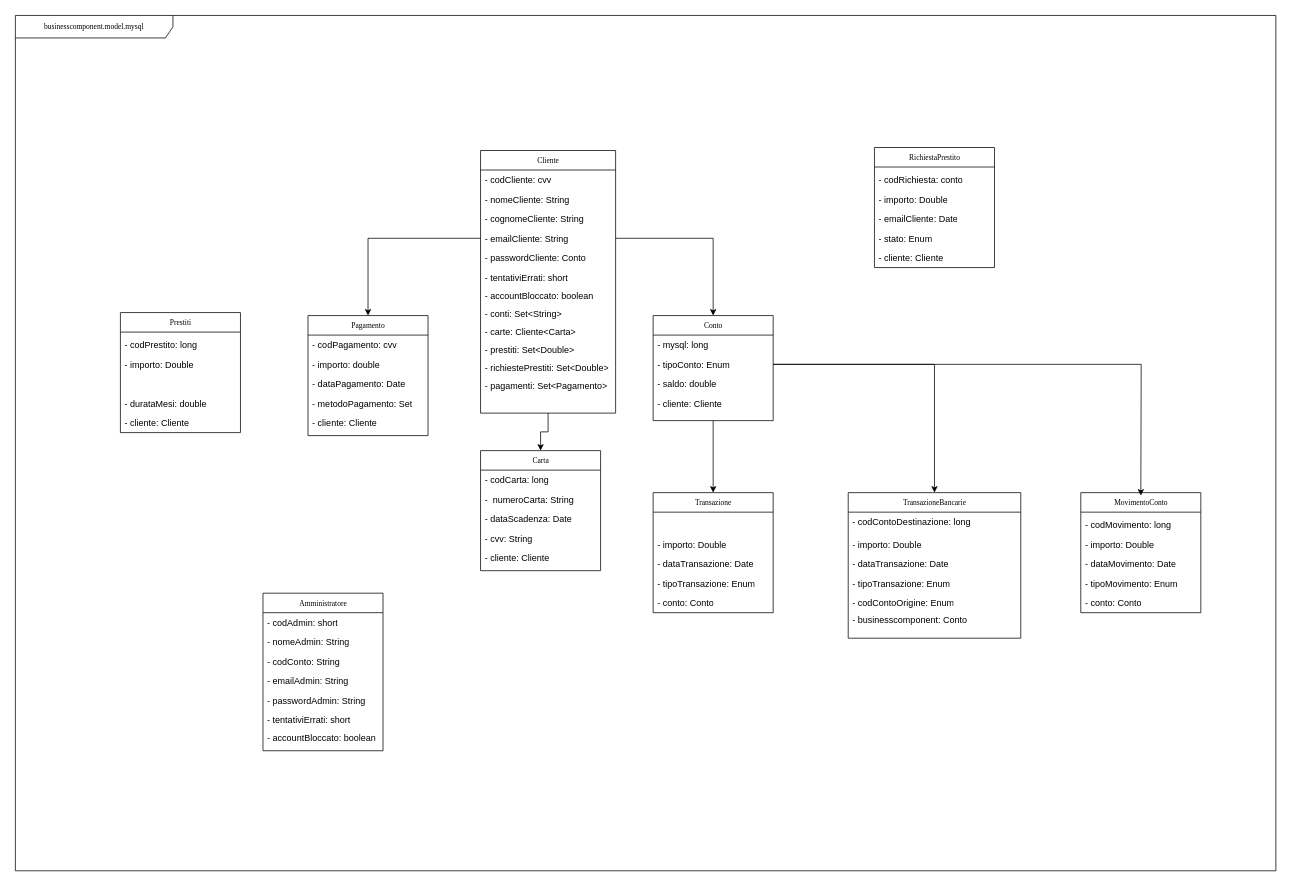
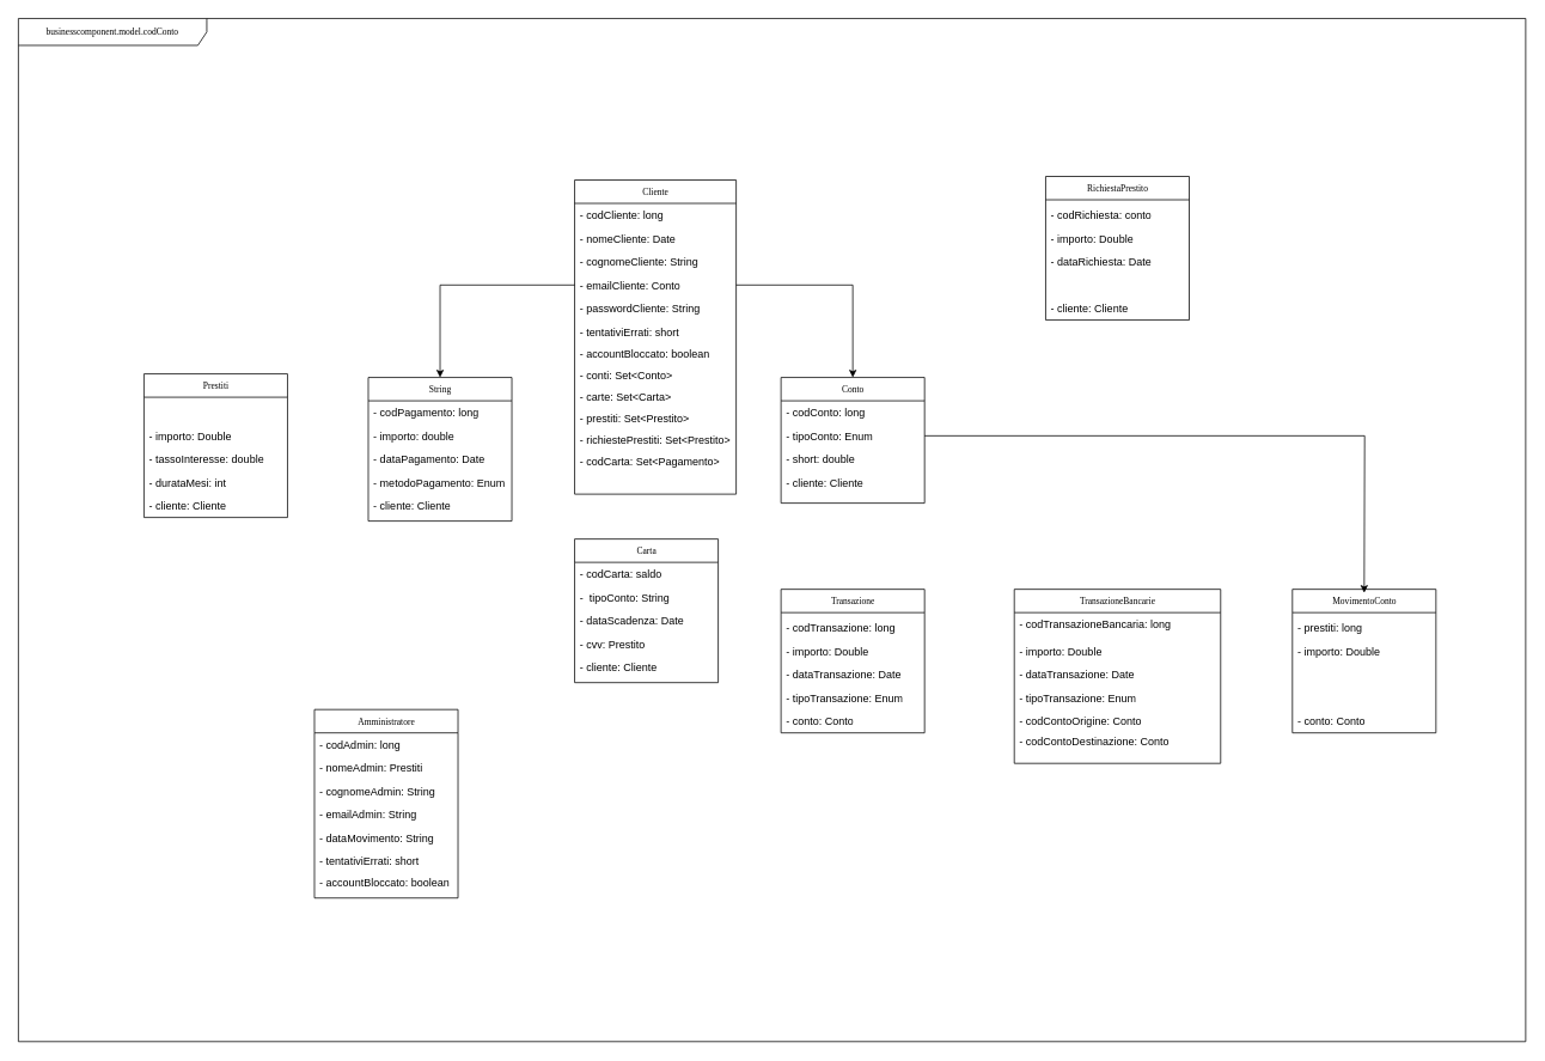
- <mxCell id="2" value="businesscomponent.model.mysql" style="shape=umlFrame;whiteSpace=wrap;html=1;rounded=0;shadow=0;comic=0;labelBackgroundColor=none;strokeWidth=1;fontFamily=Verdana;fontSize=10;align=center;width=210;height=30;" parent="1" vertex="1"><mxGeometry x="20" y="20" width="1680" height="1140" as="geometry" /></mxCell>
+ <mxCell id="2" value="businesscomponent.model.codConto" style="shape=umlFrame;whiteSpace=wrap;html=1;rounded=0;shadow=0;comic=0;labelBackgroundColor=none;strokeWidth=1;fontFamily=Verdana;fontSize=10;align=center;width=210;height=30;" parent="1" vertex="1"><mxGeometry x="20" y="20" width="1680" height="1140" as="geometry" /></mxCell>
- <mxCell id="13" value="- codCliente: cvv" style="text;html=1;strokeColor=none;fillColor=none;align=left;verticalAlign=top;spacingLeft=4;spacingRight=4;whiteSpace=wrap;overflow=hidden;rotatable=0;points=[[0,0.5],[1,0.5]];portConstraint=eastwest;" parent="12" vertex="1"><mxGeometry y="26" width="180" height="26" as="geometry" /></mxCell>
+ <mxCell id="13" value="- codCliente: long" style="text;html=1;strokeColor=none;fillColor=none;align=left;verticalAlign=top;spacingLeft=4;spacingRight=4;whiteSpace=wrap;overflow=hidden;rotatable=0;points=[[0,0.5],[1,0.5]];portConstraint=eastwest;" parent="12" vertex="1"><mxGeometry y="26" width="180" height="26" as="geometry" /></mxCell>
- <mxCell id="14" value="- nomeCliente: String" style="text;html=1;strokeColor=none;fillColor=none;align=left;verticalAlign=top;spacingLeft=4;spacingRight=4;whiteSpace=wrap;overflow=hidden;rotatable=0;points=[[0,0.5],[1,0.5]];portConstraint=eastwest;" parent="12" vertex="1"><mxGeometry y="52" width="180" height="26" as="geometry" /></mxCell>
+ <mxCell id="14" value="- nomeCliente: Date" style="text;html=1;strokeColor=none;fillColor=none;align=left;verticalAlign=top;spacingLeft=4;spacingRight=4;whiteSpace=wrap;overflow=hidden;rotatable=0;points=[[0,0.5],[1,0.5]];portConstraint=eastwest;" parent="12" vertex="1"><mxGeometry y="52" width="180" height="26" as="geometry" /></mxCell>
- <mxCell id="81" value="- emailCliente: Date" style="text;html=1;strokeColor=none;fillColor=none;align=left;verticalAlign=top;spacingLeft=4;spacingRight=4;whiteSpace=wrap;overflow=hidden;rotatable=0;points=[[0,0.5],[1,0.5]];portConstraint=eastwest;container=0;" parent="77" vertex="1"><mxGeometry y="78" width="160" height="26" as="geometry" /></mxCell>
+ <mxCell id="81" value="- dataRichiesta: Date" style="text;html=1;strokeColor=none;fillColor=none;align=left;verticalAlign=top;spacingLeft=4;spacingRight=4;whiteSpace=wrap;overflow=hidden;rotatable=0;points=[[0,0.5],[1,0.5]];portConstraint=eastwest;container=0;" parent="77" vertex="1"><mxGeometry y="78" width="160" height="26" as="geometry" /></mxCell>
- <mxCell id="82" value="- stato: Enum" style="text;html=1;strokeColor=none;fillColor=none;align=left;verticalAlign=top;spacingLeft=4;spacingRight=4;whiteSpace=wrap;overflow=hidden;rotatable=0;points=[[0,0.5],[1,0.5]];portConstraint=eastwest;container=0;" parent="77" vertex="1"><mxGeometry y="104" width="160" height="26" as="geometry" /></mxCell>
- <mxCell id="16" value="- emailCliente: String" style="text;html=1;strokeColor=none;fillColor=none;align=left;verticalAlign=top;spacingLeft=4;spacingRight=4;whiteSpace=wrap;overflow=hidden;rotatable=0;points=[[0,0.5],[1,0.5]];portConstraint=eastwest;" parent="12" vertex="1"><mxGeometry y="104" width="180" height="26" as="geometry" /></mxCell>
+ <mxCell id="16" value="- emailCliente: Conto" style="text;html=1;strokeColor=none;fillColor=none;align=left;verticalAlign=top;spacingLeft=4;spacingRight=4;whiteSpace=wrap;overflow=hidden;rotatable=0;points=[[0,0.5],[1,0.5]];portConstraint=eastwest;" parent="12" vertex="1"><mxGeometry y="104" width="180" height="26" as="geometry" /></mxCell>
- <mxCell id="17" value="- passwordCliente: Conto" style="text;html=1;strokeColor=none;fillColor=none;align=left;verticalAlign=top;spacingLeft=4;spacingRight=4;whiteSpace=wrap;overflow=hidden;rotatable=0;points=[[0,0.5],[1,0.5]];portConstraint=eastwest;" parent="12" vertex="1"><mxGeometry y="130" width="180" height="26" as="geometry" /></mxCell>
+ <mxCell id="17" value="- passwordCliente: String" style="text;html=1;strokeColor=none;fillColor=none;align=left;verticalAlign=top;spacingLeft=4;spacingRight=4;whiteSpace=wrap;overflow=hidden;rotatable=0;points=[[0,0.5],[1,0.5]];portConstraint=eastwest;" parent="12" vertex="1"><mxGeometry y="130" width="180" height="26" as="geometry" /></mxCell>
- <mxCell id="20" value="- conti: Set&amp;lt;String&amp;gt;" style="text;html=1;strokeColor=none;fillColor=none;align=left;verticalAlign=top;spacingLeft=4;spacingRight=4;whiteSpace=wrap;overflow=hidden;rotatable=0;points=[[0,0.5],[1,0.5]];portConstraint=eastwest;" parent="12" vertex="1"><mxGeometry y="204" width="180" height="24" as="geometry" /></mxCell>
+ <mxCell id="20" value="- conti: Set&amp;lt;Conto&amp;gt;" style="text;html=1;strokeColor=none;fillColor=none;align=left;verticalAlign=top;spacingLeft=4;spacingRight=4;whiteSpace=wrap;overflow=hidden;rotatable=0;points=[[0,0.5],[1,0.5]];portConstraint=eastwest;" parent="12" vertex="1"><mxGeometry y="204" width="180" height="24" as="geometry" /></mxCell>
- <mxCell id="45" value="Pagamento" style="swimlane;html=1;fontStyle=0;childLayout=stackLayout;horizontal=1;startSize=26;fillColor=none;horizontalStack=0;resizeParent=1;resizeLast=0;collapsible=1;marginBottom=0;swimlaneFillColor=#ffffff;rounded=0;shadow=0;comic=0;labelBackgroundColor=none;strokeWidth=1;fontFamily=Verdana;fontSize=10;align=center;" parent="1" vertex="1"><mxGeometry x="410" y="420" width="160" height="160" as="geometry" /></mxCell>
+ <mxCell id="45" value="String" style="swimlane;html=1;fontStyle=0;childLayout=stackLayout;horizontal=1;startSize=26;fillColor=none;horizontalStack=0;resizeParent=1;resizeLast=0;collapsible=1;marginBottom=0;swimlaneFillColor=#ffffff;rounded=0;shadow=0;comic=0;labelBackgroundColor=none;strokeWidth=1;fontFamily=Verdana;fontSize=10;align=center;" parent="1" vertex="1"><mxGeometry x="410" y="420" width="160" height="160" as="geometry" /></mxCell>
- <mxCell id="21" value="- carte: Cliente&amp;lt;Carta&amp;gt;" style="text;html=1;strokeColor=none;fillColor=none;align=left;verticalAlign=top;spacingLeft=4;spacingRight=4;whiteSpace=wrap;overflow=hidden;rotatable=0;points=[[0,0.5],[1,0.5]];portConstraint=eastwest;" parent="12" vertex="1"><mxGeometry y="228" width="180" height="24" as="geometry" /></mxCell>
+ <mxCell id="21" value="- carte: Set&amp;lt;Carta&amp;gt;" style="text;html=1;strokeColor=none;fillColor=none;align=left;verticalAlign=top;spacingLeft=4;spacingRight=4;whiteSpace=wrap;overflow=hidden;rotatable=0;points=[[0,0.5],[1,0.5]];portConstraint=eastwest;" parent="12" vertex="1"><mxGeometry y="228" width="180" height="24" as="geometry" /></mxCell>
- <mxCell id="53" value="- codPrestito: long" style="text;html=1;strokeColor=none;fillColor=none;align=left;verticalAlign=top;spacingLeft=4;spacingRight=4;whiteSpace=wrap;overflow=hidden;rotatable=0;points=[[0,0.5],[1,0.5]];portConstraint=eastwest;container=0;" parent="51" vertex="1"><mxGeometry y="26" width="160" height="26" as="geometry" /></mxCell>
- <mxCell id="46" value="- codPagamento: cvv" style="text;html=1;strokeColor=none;fillColor=none;align=left;verticalAlign=top;spacingLeft=4;spacingRight=4;whiteSpace=wrap;overflow=hidden;rotatable=0;points=[[0,0.5],[1,0.5]];portConstraint=eastwest;" parent="45" vertex="1"><mxGeometry y="26" width="160" height="26" as="geometry" /></mxCell>
+ <mxCell id="46" value="- codPagamento: long" style="text;html=1;strokeColor=none;fillColor=none;align=left;verticalAlign=top;spacingLeft=4;spacingRight=4;whiteSpace=wrap;overflow=hidden;rotatable=0;points=[[0,0.5],[1,0.5]];portConstraint=eastwest;" parent="45" vertex="1"><mxGeometry y="26" width="160" height="26" as="geometry" /></mxCell>
- <mxCell id="27" value="- mysql: long" style="text;html=1;strokeColor=none;fillColor=none;align=left;verticalAlign=top;spacingLeft=4;spacingRight=4;whiteSpace=wrap;overflow=hidden;rotatable=0;points=[[0,0.5],[1,0.5]];portConstraint=eastwest;" parent="26" vertex="1"><mxGeometry y="26" width="160" height="26" as="geometry" /></mxCell>
+ <mxCell id="27" value="- codConto: long" style="text;html=1;strokeColor=none;fillColor=none;align=left;verticalAlign=top;spacingLeft=4;spacingRight=4;whiteSpace=wrap;overflow=hidden;rotatable=0;points=[[0,0.5],[1,0.5]];portConstraint=eastwest;" parent="26" vertex="1"><mxGeometry y="26" width="160" height="26" as="geometry" /></mxCell>
- <mxCell id="22" value="- prestiti: Set&amp;lt;Double&amp;gt;" style="text;html=1;strokeColor=none;fillColor=none;align=left;verticalAlign=top;spacingLeft=4;spacingRight=4;whiteSpace=wrap;overflow=hidden;rotatable=0;points=[[0,0.5],[1,0.5]];portConstraint=eastwest;" parent="12" vertex="1"><mxGeometry y="252" width="180" height="24" as="geometry" /></mxCell>
+ <mxCell id="22" value="- prestiti: Set&amp;lt;Prestito&amp;gt;" style="text;html=1;strokeColor=none;fillColor=none;align=left;verticalAlign=top;spacingLeft=4;spacingRight=4;whiteSpace=wrap;overflow=hidden;rotatable=0;points=[[0,0.5],[1,0.5]];portConstraint=eastwest;" parent="12" vertex="1"><mxGeometry y="252" width="180" height="24" as="geometry" /></mxCell>
- <mxCell id="23" value="- richiestePrestiti: Set&amp;lt;Double&amp;gt;" style="text;html=1;strokeColor=none;fillColor=none;align=left;verticalAlign=top;spacingLeft=4;spacingRight=4;whiteSpace=wrap;overflow=hidden;rotatable=0;points=[[0,0.5],[1,0.5]];portConstraint=eastwest;" parent="12" vertex="1"><mxGeometry y="276" width="180" height="24" as="geometry" /></mxCell>
+ <mxCell id="23" value="- richiestePrestiti: Set&amp;lt;Prestito&amp;gt;" style="text;html=1;strokeColor=none;fillColor=none;align=left;verticalAlign=top;spacingLeft=4;spacingRight=4;whiteSpace=wrap;overflow=hidden;rotatable=0;points=[[0,0.5],[1,0.5]];portConstraint=eastwest;" parent="12" vertex="1"><mxGeometry y="276" width="180" height="24" as="geometry" /></mxCell>
+ <mxCell id="55" value="- tassoInteresse: double" style="text;html=1;strokeColor=none;fillColor=none;align=left;verticalAlign=top;spacingLeft=4;spacingRight=4;whiteSpace=wrap;overflow=hidden;rotatable=0;points=[[0,0.5],[1,0.5]];portConstraint=eastwest;container=0;" parent="51" vertex="1"><mxGeometry y="78" width="160" height="26" as="geometry" /></mxCell>
- <mxCell id="30" value="- saldo: double" style="text;html=1;strokeColor=none;fillColor=none;align=left;verticalAlign=top;spacingLeft=4;spacingRight=4;whiteSpace=wrap;overflow=hidden;rotatable=0;points=[[0,0.5],[1,0.5]];portConstraint=eastwest;" parent="26" vertex="1"><mxGeometry y="78" width="160" height="26" as="geometry" /></mxCell>
+ <mxCell id="30" value="- short: double" style="text;html=1;strokeColor=none;fillColor=none;align=left;verticalAlign=top;spacingLeft=4;spacingRight=4;whiteSpace=wrap;overflow=hidden;rotatable=0;points=[[0,0.5],[1,0.5]];portConstraint=eastwest;" parent="26" vertex="1"><mxGeometry y="78" width="160" height="26" as="geometry" /></mxCell>
- <mxCell id="24" value="- pagamenti: Set&amp;lt;Pagamento&amp;gt;" style="text;html=1;strokeColor=none;fillColor=none;align=left;verticalAlign=top;spacingLeft=4;spacingRight=4;whiteSpace=wrap;overflow=hidden;rotatable=0;points=[[0,0.5],[1,0.5]];portConstraint=eastwest;" parent="12" vertex="1"><mxGeometry y="300" width="180" height="24" as="geometry" /></mxCell>
+ <mxCell id="24" value="- codCarta: Set&amp;lt;Pagamento&amp;gt;" style="text;html=1;strokeColor=none;fillColor=none;align=left;verticalAlign=top;spacingLeft=4;spacingRight=4;whiteSpace=wrap;overflow=hidden;rotatable=0;points=[[0,0.5],[1,0.5]];portConstraint=eastwest;" parent="12" vertex="1"><mxGeometry y="300" width="180" height="24" as="geometry" /></mxCell>
- <mxCell id="56" value="- durataMesi: double" style="text;html=1;strokeColor=none;fillColor=none;align=left;verticalAlign=top;spacingLeft=4;spacingRight=4;whiteSpace=wrap;overflow=hidden;rotatable=0;points=[[0,0.5],[1,0.5]];portConstraint=eastwest;container=0;" parent="51" vertex="1"><mxGeometry y="104" width="160" height="26" as="geometry" /></mxCell>
+ <mxCell id="56" value="- durataMesi: int" style="text;html=1;strokeColor=none;fillColor=none;align=left;verticalAlign=top;spacingLeft=4;spacingRight=4;whiteSpace=wrap;overflow=hidden;rotatable=0;points=[[0,0.5],[1,0.5]];portConstraint=eastwest;container=0;" parent="51" vertex="1"><mxGeometry y="104" width="160" height="26" as="geometry" /></mxCell>
- <mxCell id="49" value="- metodoPagamento: Set" style="text;html=1;strokeColor=none;fillColor=none;align=left;verticalAlign=top;spacingLeft=4;spacingRight=4;whiteSpace=wrap;overflow=hidden;rotatable=0;points=[[0,0.5],[1,0.5]];portConstraint=eastwest;" parent="45" vertex="1"><mxGeometry y="104" width="160" height="26" as="geometry" /></mxCell>
+ <mxCell id="49" value="- metodoPagamento: Enum" style="text;html=1;strokeColor=none;fillColor=none;align=left;verticalAlign=top;spacingLeft=4;spacingRight=4;whiteSpace=wrap;overflow=hidden;rotatable=0;points=[[0,0.5],[1,0.5]];portConstraint=eastwest;" parent="45" vertex="1"><mxGeometry y="104" width="160" height="26" as="geometry" /></mxCell>
- <mxCell id="86" style="edgeStyle=orthogonalEdgeStyle;rounded=0;orthogonalLoop=1;jettySize=auto;html=1;exitX=1;exitY=0.5;exitDx=0;exitDy=0;entryX=0.5;entryY=0;entryDx=0;entryDy=0;" parent="1" source="29" target="59" edge="1"><mxGeometry relative="1" as="geometry" /></mxCell>
- <mxCell id="11" style="edgeStyle=orthogonalEdgeStyle;rounded=0;orthogonalLoop=1;jettySize=auto;html=1;exitX=0.5;exitY=1;exitDx=0;exitDy=0;entryX=0.5;entryY=0;entryDx=0;entryDy=0;" parent="1" source="12" target="39" edge="1"><mxGeometry relative="1" as="geometry" /></mxCell>
- <mxCell id="40" value="- codCarta: long" style="text;html=1;strokeColor=none;fillColor=none;align=left;verticalAlign=top;spacingLeft=4;spacingRight=4;whiteSpace=wrap;overflow=hidden;rotatable=0;points=[[0,0.5],[1,0.5]];portConstraint=eastwest;" parent="39" vertex="1"><mxGeometry y="26" width="160" height="26" as="geometry" /></mxCell>
+ <mxCell id="40" value="- codCarta: saldo" style="text;html=1;strokeColor=none;fillColor=none;align=left;verticalAlign=top;spacingLeft=4;spacingRight=4;whiteSpace=wrap;overflow=hidden;rotatable=0;points=[[0,0.5],[1,0.5]];portConstraint=eastwest;" parent="39" vertex="1"><mxGeometry y="26" width="160" height="26" as="geometry" /></mxCell>
- <mxCell id="25" style="edgeStyle=orthogonalEdgeStyle;rounded=0;orthogonalLoop=1;jettySize=auto;html=1;exitX=0.5;exitY=1;exitDx=0;exitDy=0;" parent="1" source="26" target="33" edge="1"><mxGeometry relative="1" as="geometry" /></mxCell>
- <mxCell id="41" value="-&amp;nbsp; numeroCarta: String" style="text;html=1;strokeColor=none;fillColor=none;align=left;verticalAlign=top;spacingLeft=4;spacingRight=4;whiteSpace=wrap;overflow=hidden;rotatable=0;points=[[0,0.5],[1,0.5]];portConstraint=eastwest;" parent="39" vertex="1"><mxGeometry y="52" width="160" height="26" as="geometry" /></mxCell>
+ <mxCell id="41" value="-&amp;nbsp; tipoConto: String" style="text;html=1;strokeColor=none;fillColor=none;align=left;verticalAlign=top;spacingLeft=4;spacingRight=4;whiteSpace=wrap;overflow=hidden;rotatable=0;points=[[0,0.5],[1,0.5]];portConstraint=eastwest;" parent="39" vertex="1"><mxGeometry y="52" width="160" height="26" as="geometry" /></mxCell>
- <mxCell id="60" value="- codContoDestinazione: long&lt;div&gt;&lt;br&gt;&lt;/div&gt;" style="text;html=1;strokeColor=none;fillColor=none;align=left;verticalAlign=top;spacingLeft=4;spacingRight=4;whiteSpace=wrap;overflow=hidden;rotatable=0;points=[[0,0.5],[1,0.5]];portConstraint=eastwest;container=0;" parent="59" vertex="1"><mxGeometry y="26" width="230" height="26" as="geometry" /></mxCell>
+ <mxCell id="60" value="- codTransazioneBancaria: long&lt;div&gt;&lt;br&gt;&lt;/div&gt;" style="text;html=1;strokeColor=none;fillColor=none;align=left;verticalAlign=top;spacingLeft=4;spacingRight=4;whiteSpace=wrap;overflow=hidden;rotatable=0;points=[[0,0.5],[1,0.5]];portConstraint=eastwest;container=0;" parent="59" vertex="1"><mxGeometry y="26" width="230" height="26" as="geometry" /></mxCell>
+ <mxCell id="34" value="- codTransazione: long" style="text;html=1;strokeColor=none;fillColor=none;align=left;verticalAlign=top;spacingLeft=4;spacingRight=4;whiteSpace=wrap;overflow=hidden;rotatable=0;points=[[0,0.5],[1,0.5]];portConstraint=eastwest;container=0;" parent="32" vertex="1"><mxGeometry y="26" width="160" height="26" as="geometry" /></mxCell>
- <mxCell id="72" value="- codMovimento: long" style="text;html=1;strokeColor=none;fillColor=none;align=left;verticalAlign=top;spacingLeft=4;spacingRight=4;whiteSpace=wrap;overflow=hidden;rotatable=0;points=[[0,0.5],[1,0.5]];portConstraint=eastwest;container=0;" parent="70" vertex="1"><mxGeometry y="26" width="160" height="26" as="geometry" /></mxCell>
+ <mxCell id="72" value="- prestiti: long" style="text;html=1;strokeColor=none;fillColor=none;align=left;verticalAlign=top;spacingLeft=4;spacingRight=4;whiteSpace=wrap;overflow=hidden;rotatable=0;points=[[0,0.5],[1,0.5]];portConstraint=eastwest;container=0;" parent="70" vertex="1"><mxGeometry y="26" width="160" height="26" as="geometry" /></mxCell>
- <mxCell id="43" value="- cvv: String" style="text;html=1;strokeColor=none;fillColor=none;align=left;verticalAlign=top;spacingLeft=4;spacingRight=4;whiteSpace=wrap;overflow=hidden;rotatable=0;points=[[0,0.5],[1,0.5]];portConstraint=eastwest;" parent="39" vertex="1"><mxGeometry y="104" width="160" height="26" as="geometry" /></mxCell>
+ <mxCell id="43" value="- cvv: Prestito" style="text;html=1;strokeColor=none;fillColor=none;align=left;verticalAlign=top;spacingLeft=4;spacingRight=4;whiteSpace=wrap;overflow=hidden;rotatable=0;points=[[0,0.5],[1,0.5]];portConstraint=eastwest;" parent="39" vertex="1"><mxGeometry y="104" width="160" height="26" as="geometry" /></mxCell>
- <mxCell id="74" value="- dataMovimento: Date" style="text;html=1;strokeColor=none;fillColor=none;align=left;verticalAlign=top;spacingLeft=4;spacingRight=4;whiteSpace=wrap;overflow=hidden;rotatable=0;points=[[0,0.5],[1,0.5]];portConstraint=eastwest;container=0;" parent="70" vertex="1"><mxGeometry y="78" width="160" height="26" as="geometry" /></mxCell>
- <mxCell id="75" value="- tipoMovimento: Enum" style="text;html=1;strokeColor=none;fillColor=none;align=left;verticalAlign=top;spacingLeft=4;spacingRight=4;whiteSpace=wrap;overflow=hidden;rotatable=0;points=[[0,0.5],[1,0.5]];portConstraint=eastwest;container=0;" parent="70" vertex="1"><mxGeometry y="104" width="160" height="26" as="geometry" /></mxCell>
- <mxCell id="69" value="- codContoOrigine: Enum" style="text;html=1;strokeColor=none;fillColor=none;align=left;verticalAlign=top;spacingLeft=4;spacingRight=4;whiteSpace=wrap;overflow=hidden;rotatable=0;points=[[0,0.5],[1,0.5]];portConstraint=eastwest;container=0;" parent="58" vertex="1"><mxGeometry y="130" width="160" height="26" as="geometry" /></mxCell>
+ <mxCell id="69" value="- codContoOrigine: Conto" style="text;html=1;strokeColor=none;fillColor=none;align=left;verticalAlign=top;spacingLeft=4;spacingRight=4;whiteSpace=wrap;overflow=hidden;rotatable=0;points=[[0,0.5],[1,0.5]];portConstraint=eastwest;container=0;" parent="58" vertex="1"><mxGeometry y="130" width="160" height="26" as="geometry" /></mxCell>
- <mxCell id="65" value="- businesscomponent: Conto" style="text;html=1;strokeColor=none;fillColor=none;align=left;verticalAlign=top;spacingLeft=4;spacingRight=4;whiteSpace=wrap;overflow=hidden;rotatable=0;points=[[0,0.5],[1,0.5]];portConstraint=eastwest;container=0;" parent="59" vertex="1"><mxGeometry y="156" width="230" height="26" as="geometry" /></mxCell>
+ <mxCell id="65" value="- codContoDestinazione: Conto" style="text;html=1;strokeColor=none;fillColor=none;align=left;verticalAlign=top;spacingLeft=4;spacingRight=4;whiteSpace=wrap;overflow=hidden;rotatable=0;points=[[0,0.5],[1,0.5]];portConstraint=eastwest;container=0;" parent="59" vertex="1"><mxGeometry y="156" width="230" height="26" as="geometry" /></mxCell>
- <mxCell id="4" value="- codAdmin: short" style="text;html=1;strokeColor=none;fillColor=none;align=left;verticalAlign=top;spacingLeft=4;spacingRight=4;whiteSpace=wrap;overflow=hidden;rotatable=0;points=[[0,0.5],[1,0.5]];portConstraint=eastwest;" parent="3" vertex="1"><mxGeometry y="26" width="160" height="26" as="geometry" /></mxCell>
+ <mxCell id="4" value="- codAdmin: long" style="text;html=1;strokeColor=none;fillColor=none;align=left;verticalAlign=top;spacingLeft=4;spacingRight=4;whiteSpace=wrap;overflow=hidden;rotatable=0;points=[[0,0.5],[1,0.5]];portConstraint=eastwest;" parent="3" vertex="1"><mxGeometry y="26" width="160" height="26" as="geometry" /></mxCell>
- <mxCell id="5" value="- nomeAdmin: String" style="text;html=1;strokeColor=none;fillColor=none;align=left;verticalAlign=top;spacingLeft=4;spacingRight=4;whiteSpace=wrap;overflow=hidden;rotatable=0;points=[[0,0.5],[1,0.5]];portConstraint=eastwest;" parent="3" vertex="1"><mxGeometry y="52" width="160" height="26" as="geometry" /></mxCell>
+ <mxCell id="5" value="- nomeAdmin: Prestiti" style="text;html=1;strokeColor=none;fillColor=none;align=left;verticalAlign=top;spacingLeft=4;spacingRight=4;whiteSpace=wrap;overflow=hidden;rotatable=0;points=[[0,0.5],[1,0.5]];portConstraint=eastwest;" parent="3" vertex="1"><mxGeometry y="52" width="160" height="26" as="geometry" /></mxCell>
- <mxCell id="6" value="- codConto: String" style="text;html=1;strokeColor=none;fillColor=none;align=left;verticalAlign=top;spacingLeft=4;spacingRight=4;whiteSpace=wrap;overflow=hidden;rotatable=0;points=[[0,0.5],[1,0.5]];portConstraint=eastwest;" parent="3" vertex="1"><mxGeometry y="78" width="160" height="26" as="geometry" /></mxCell>
+ <mxCell id="6" value="- cognomeAdmin: String" style="text;html=1;strokeColor=none;fillColor=none;align=left;verticalAlign=top;spacingLeft=4;spacingRight=4;whiteSpace=wrap;overflow=hidden;rotatable=0;points=[[0,0.5],[1,0.5]];portConstraint=eastwest;" parent="3" vertex="1"><mxGeometry y="78" width="160" height="26" as="geometry" /></mxCell>
- <mxCell id="8" value="- passwordAdmin: String" style="text;html=1;strokeColor=none;fillColor=none;align=left;verticalAlign=top;spacingLeft=4;spacingRight=4;whiteSpace=wrap;overflow=hidden;rotatable=0;points=[[0,0.5],[1,0.5]];portConstraint=eastwest;" parent="3" vertex="1"><mxGeometry y="130" width="160" height="26" as="geometry" /></mxCell>
+ <mxCell id="8" value="- dataMovimento: String" style="text;html=1;strokeColor=none;fillColor=none;align=left;verticalAlign=top;spacingLeft=4;spacingRight=4;whiteSpace=wrap;overflow=hidden;rotatable=0;points=[[0,0.5],[1,0.5]];portConstraint=eastwest;" parent="3" vertex="1"><mxGeometry y="130" width="160" height="26" as="geometry" /></mxCell>
